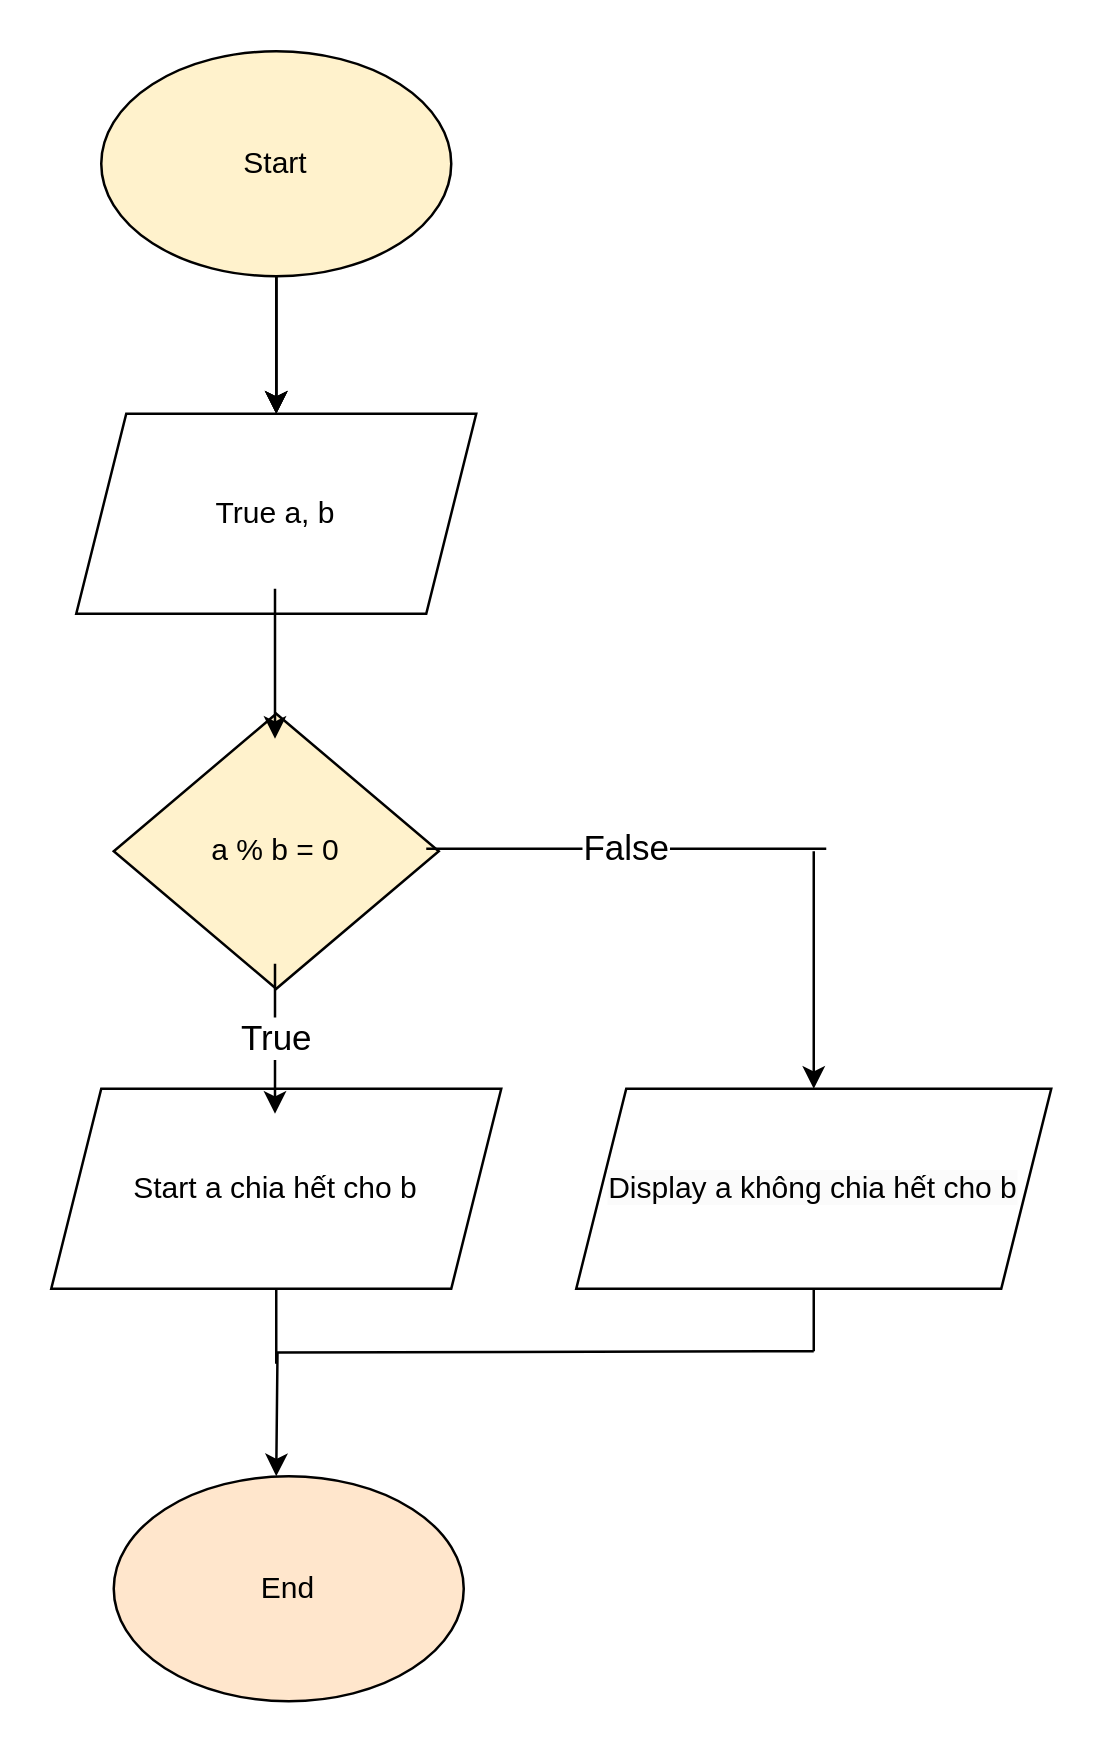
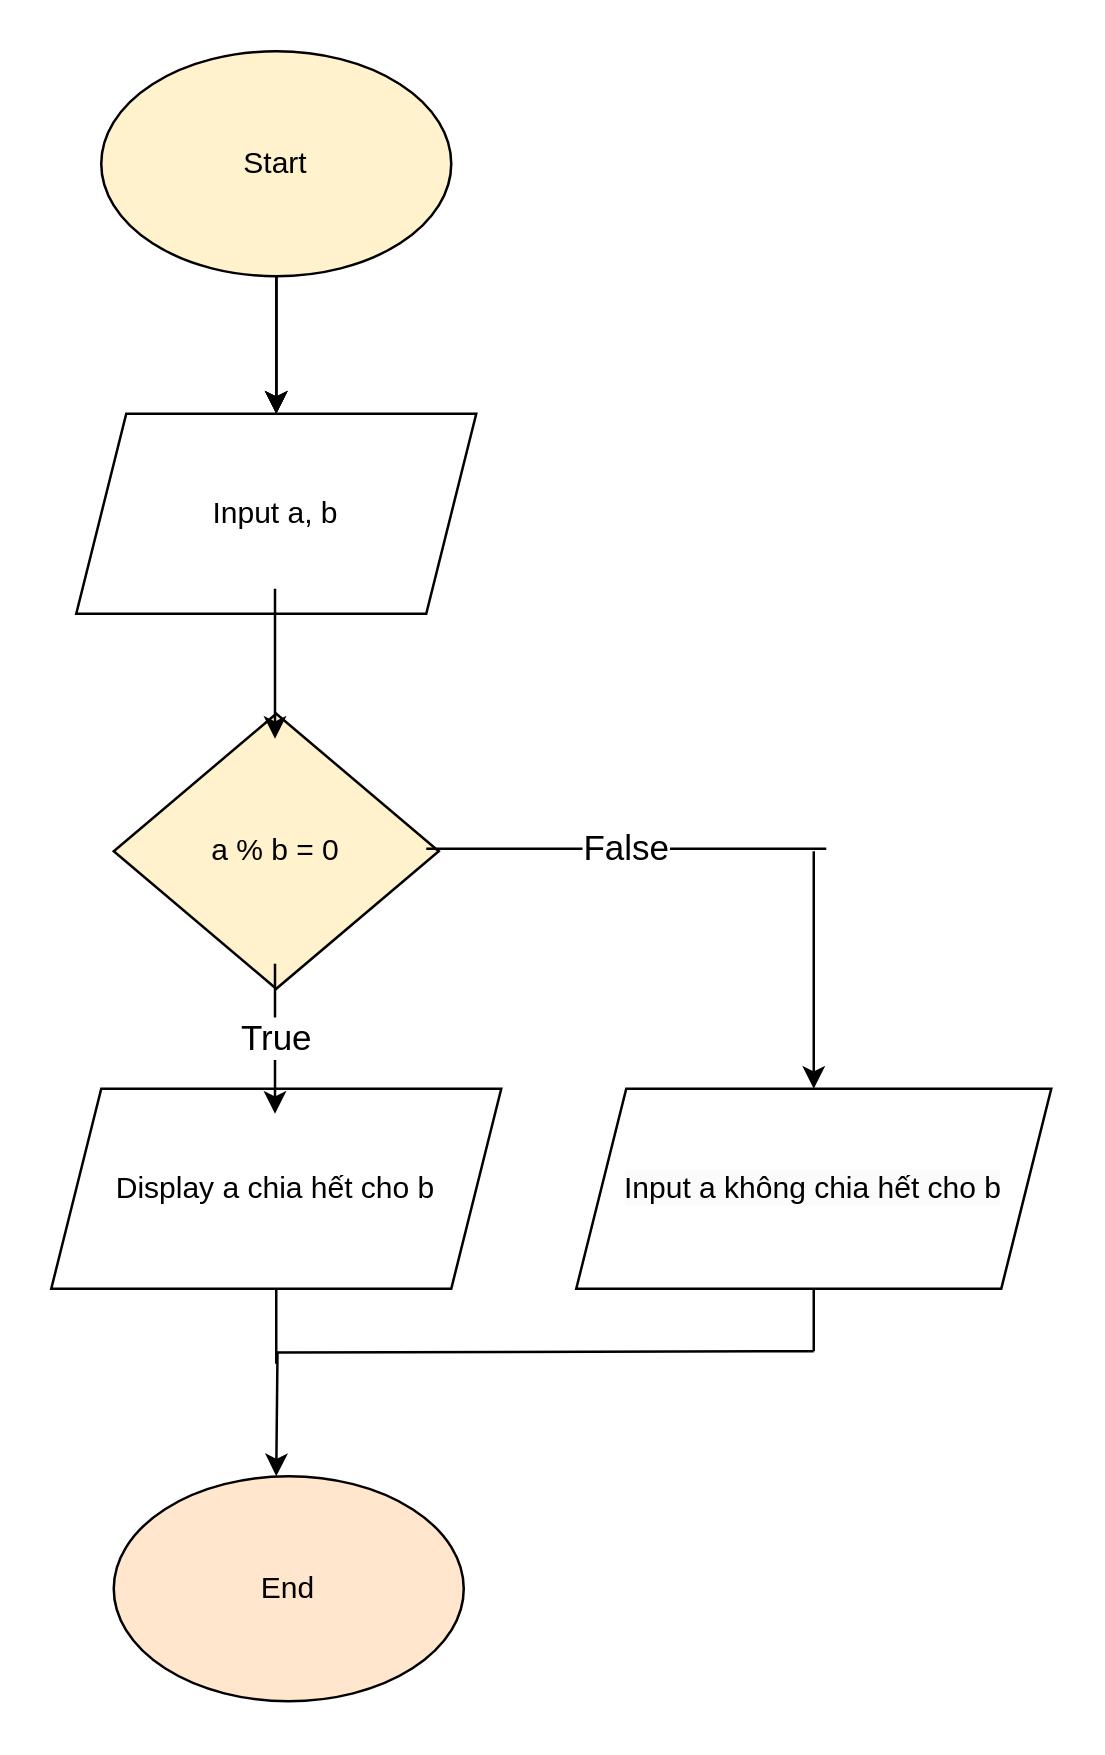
- <mxCell id="5" value="True a, b" style="shape=parallelogram;perimeter=parallelogramPerimeter;whiteSpace=wrap;html=1;fixedSize=1;" vertex="1" parent="1"><mxGeometry x="30" y="165" width="160" height="80" as="geometry" /></mxCell>
+ <mxCell id="5" value="Input a, b" style="shape=parallelogram;perimeter=parallelogramPerimeter;whiteSpace=wrap;html=1;fixedSize=1;" vertex="1" parent="1"><mxGeometry x="30" y="165" width="160" height="80" as="geometry" /></mxCell>
- <mxCell id="9" value="Start a chia hết cho b" style="shape=parallelogram;perimeter=parallelogramPerimeter;whiteSpace=wrap;html=1;fixedSize=1;" vertex="1" parent="1"><mxGeometry x="20" y="435" width="180" height="80" as="geometry" /></mxCell>
+ <mxCell id="9" value="Display a chia hết cho b" style="shape=parallelogram;perimeter=parallelogramPerimeter;whiteSpace=wrap;html=1;fixedSize=1;" vertex="1" parent="1"><mxGeometry x="20" y="435" width="180" height="80" as="geometry" /></mxCell>
- <mxCell id="8" value="&lt;br&gt;&lt;span style=&quot;color: rgb(0, 0, 0); font-family: Helvetica; font-size: 12px; font-style: normal; font-variant-ligatures: normal; font-variant-caps: normal; font-weight: 400; letter-spacing: normal; orphans: 2; text-align: center; text-indent: 0px; text-transform: none; widows: 2; word-spacing: 0px; -webkit-text-stroke-width: 0px; white-space: normal; background-color: rgb(251, 251, 251); text-decoration-thickness: initial; text-decoration-style: initial; text-decoration-color: initial; display: inline !important; float: none;&quot;&gt;Display a không chia hết cho b&lt;/span&gt;&lt;div&gt;&lt;br/&gt;&lt;/div&gt;" style="shape=parallelogram;perimeter=parallelogramPerimeter;whiteSpace=wrap;html=1;fixedSize=1;" vertex="1" parent="1"><mxGeometry x="230" y="435" width="190" height="80" as="geometry" /></mxCell>
+ <mxCell id="8" value="&lt;br&gt;&lt;span style=&quot;color: rgb(0, 0, 0); font-family: Helvetica; font-size: 12px; font-style: normal; font-variant-ligatures: normal; font-variant-caps: normal; font-weight: 400; letter-spacing: normal; orphans: 2; text-align: center; text-indent: 0px; text-transform: none; widows: 2; word-spacing: 0px; -webkit-text-stroke-width: 0px; white-space: normal; background-color: rgb(251, 251, 251); text-decoration-thickness: initial; text-decoration-style: initial; text-decoration-color: initial; display: inline !important; float: none;&quot;&gt;Input a không chia hết cho b&lt;/span&gt;&lt;div&gt;&lt;br/&gt;&lt;/div&gt;" style="shape=parallelogram;perimeter=parallelogramPerimeter;whiteSpace=wrap;html=1;fixedSize=1;" vertex="1" parent="1"><mxGeometry x="230" y="435" width="190" height="80" as="geometry" /></mxCell>
